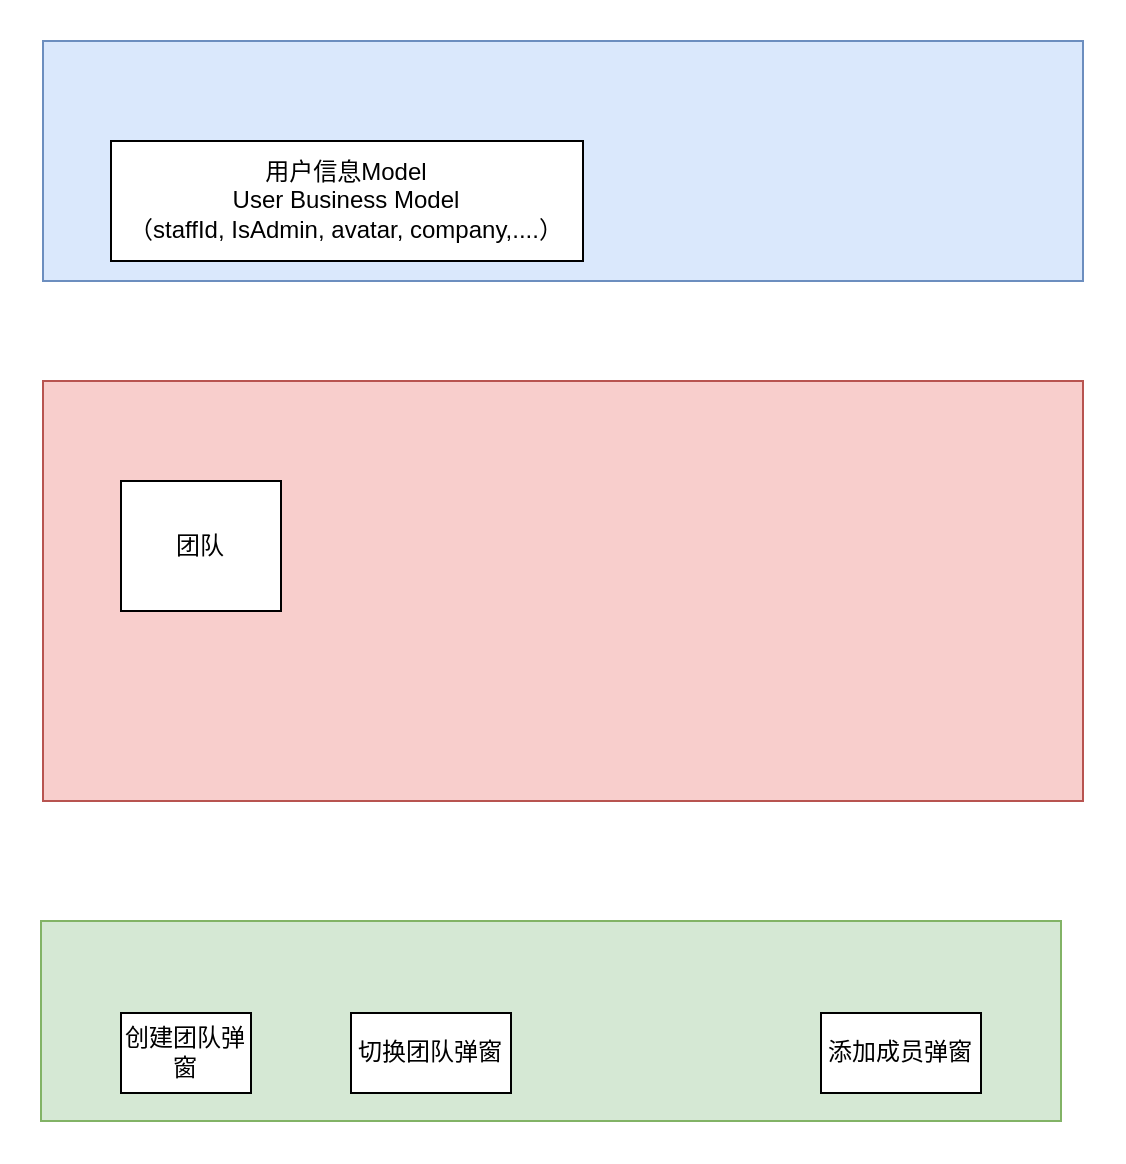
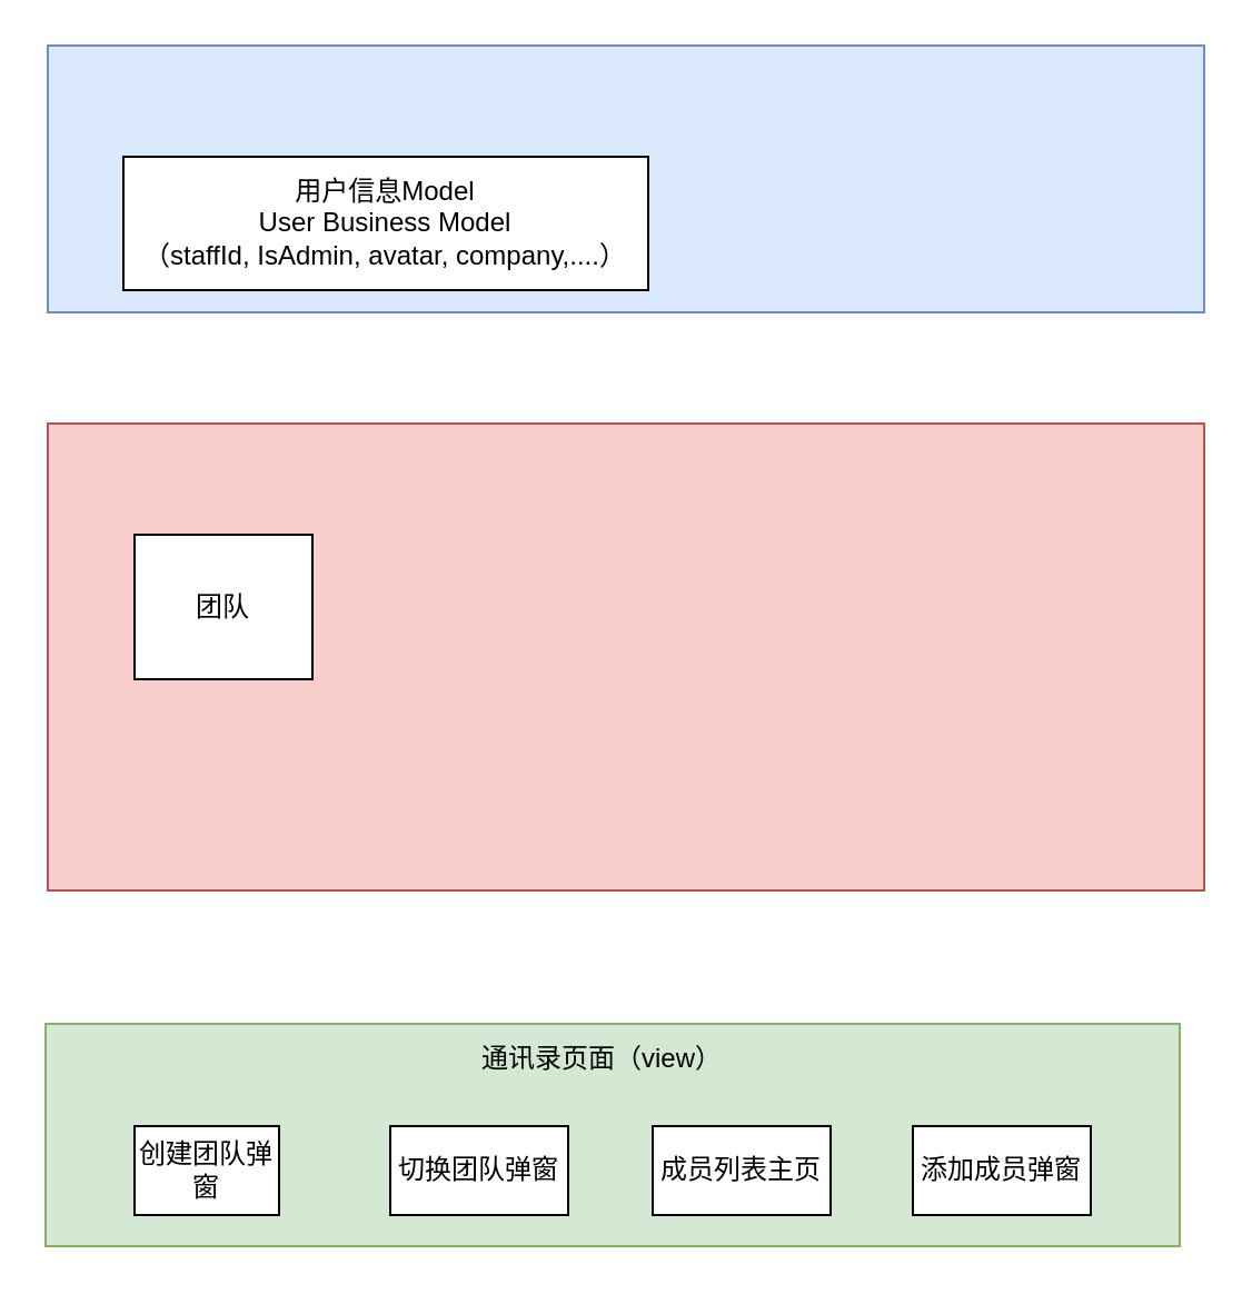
+ <mxCell id="7" value="通讯录页面（view）" style="rounded=0;whiteSpace=wrap;html=1;strokeColor=none;fillColor=#d5e8d4;" vertex="1" parent="1"><mxGeometry x="211" y="461" width="119" height="30" as="geometry" /></mxCell>
+ <mxCell id="5" value="成员列表主页" style="rounded=0;whiteSpace=wrap;html=1;" vertex="1" parent="1"><mxGeometry x="293" y="506" width="80" height="40" as="geometry" /></mxCell>
